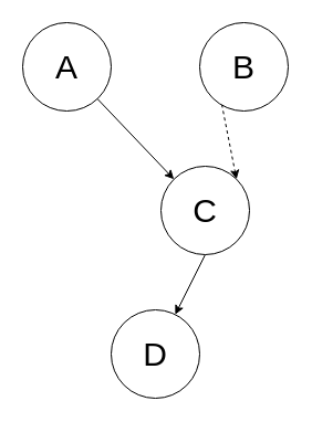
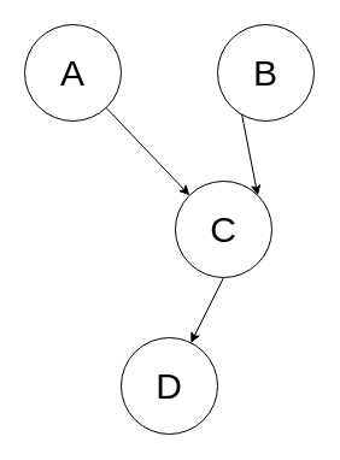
- <mxCell id="4" style="edgeStyle=none;rounded=0;orthogonalLoop=1;jettySize=auto;html=1;exitX=0.25;exitY=0.925;exitDx=0;exitDy=0;entryX=1;entryY=0;entryDx=0;entryDy=0;fontSize=30;exitPerimeter=0;dashed=1;" edge="1" parent="1" source="5" target="7"><mxGeometry relative="1" as="geometry" /></mxCell>
+ <mxCell id="4" style="edgeStyle=none;rounded=0;orthogonalLoop=1;jettySize=auto;html=1;exitX=0.25;exitY=0.925;exitDx=0;exitDy=0;entryX=1;entryY=0;entryDx=0;entryDy=0;fontSize=30;exitPerimeter=0;" edge="1" parent="1" source="5" target="7"><mxGeometry relative="1" as="geometry" /></mxCell>
